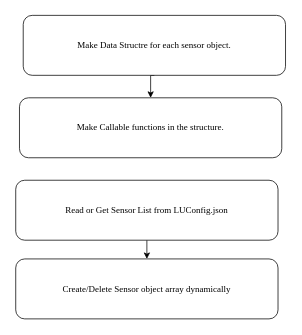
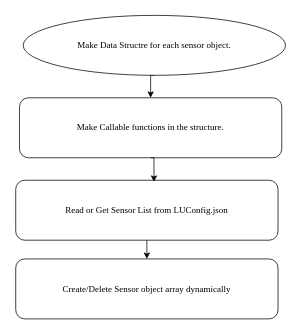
- <mxCell id="3" value="&lt;font face=&quot;Lucida Console&quot;&gt;Make Data Structre for each sensor object.&lt;/font&gt;" style="rounded=1;whiteSpace=wrap;html=1;" vertex="1" parent="1"><mxGeometry x="30" y="20" width="350" height="80" as="geometry" /></mxCell>
+ <mxCell id="3" value="&lt;font face=&quot;Lucida Console&quot;&gt;Make Data Structre for each sensor object.&lt;/font&gt;" style="ellipse;whiteSpace=wrap;html=1;" vertex="1" parent="1"><mxGeometry x="30" y="20" width="350" height="80" as="geometry" /></mxCell>
+ <mxCell id="8" style="edgeStyle=orthogonalEdgeStyle;rounded=0;orthogonalLoop=1;jettySize=auto;html=1;exitX=0.5;exitY=1;exitDx=0;exitDy=0;entryX=0.527;entryY=0.027;entryDx=0;entryDy=0;entryPerimeter=0;" edge="1" parent="1" source="4" target="7"><mxGeometry relative="1" as="geometry" /></mxCell>
